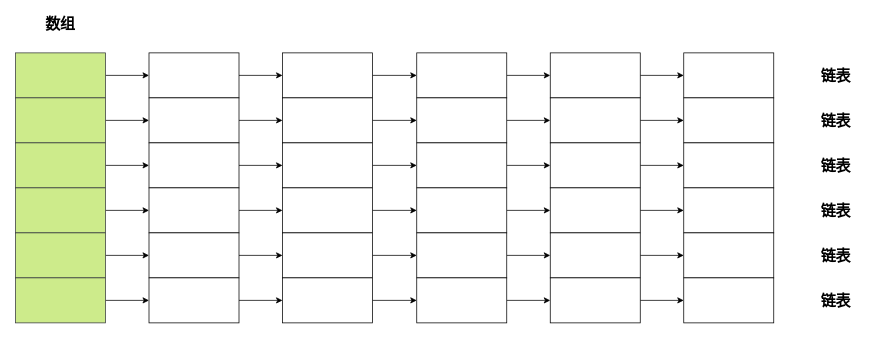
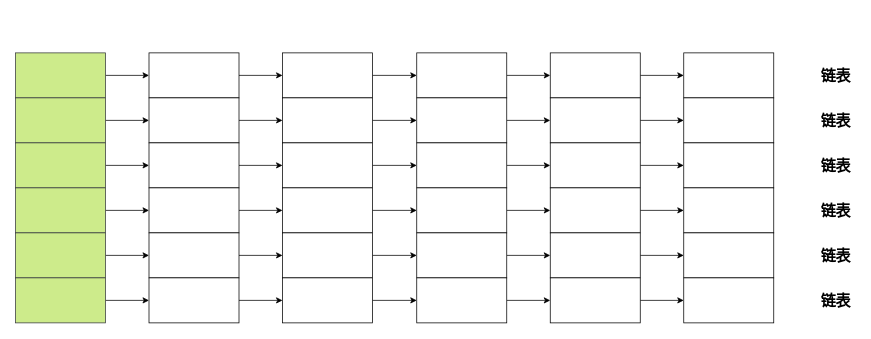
- <mxCell id="68" value="数组" style="text;html=1;strokeColor=none;fillColor=none;align=center;verticalAlign=middle;whiteSpace=wrap;rounded=0;fontSize=20;fontStyle=1" parent="1" vertex="1"><mxGeometry x="55" y="20" width="50" height="20" as="geometry" /></mxCell>
